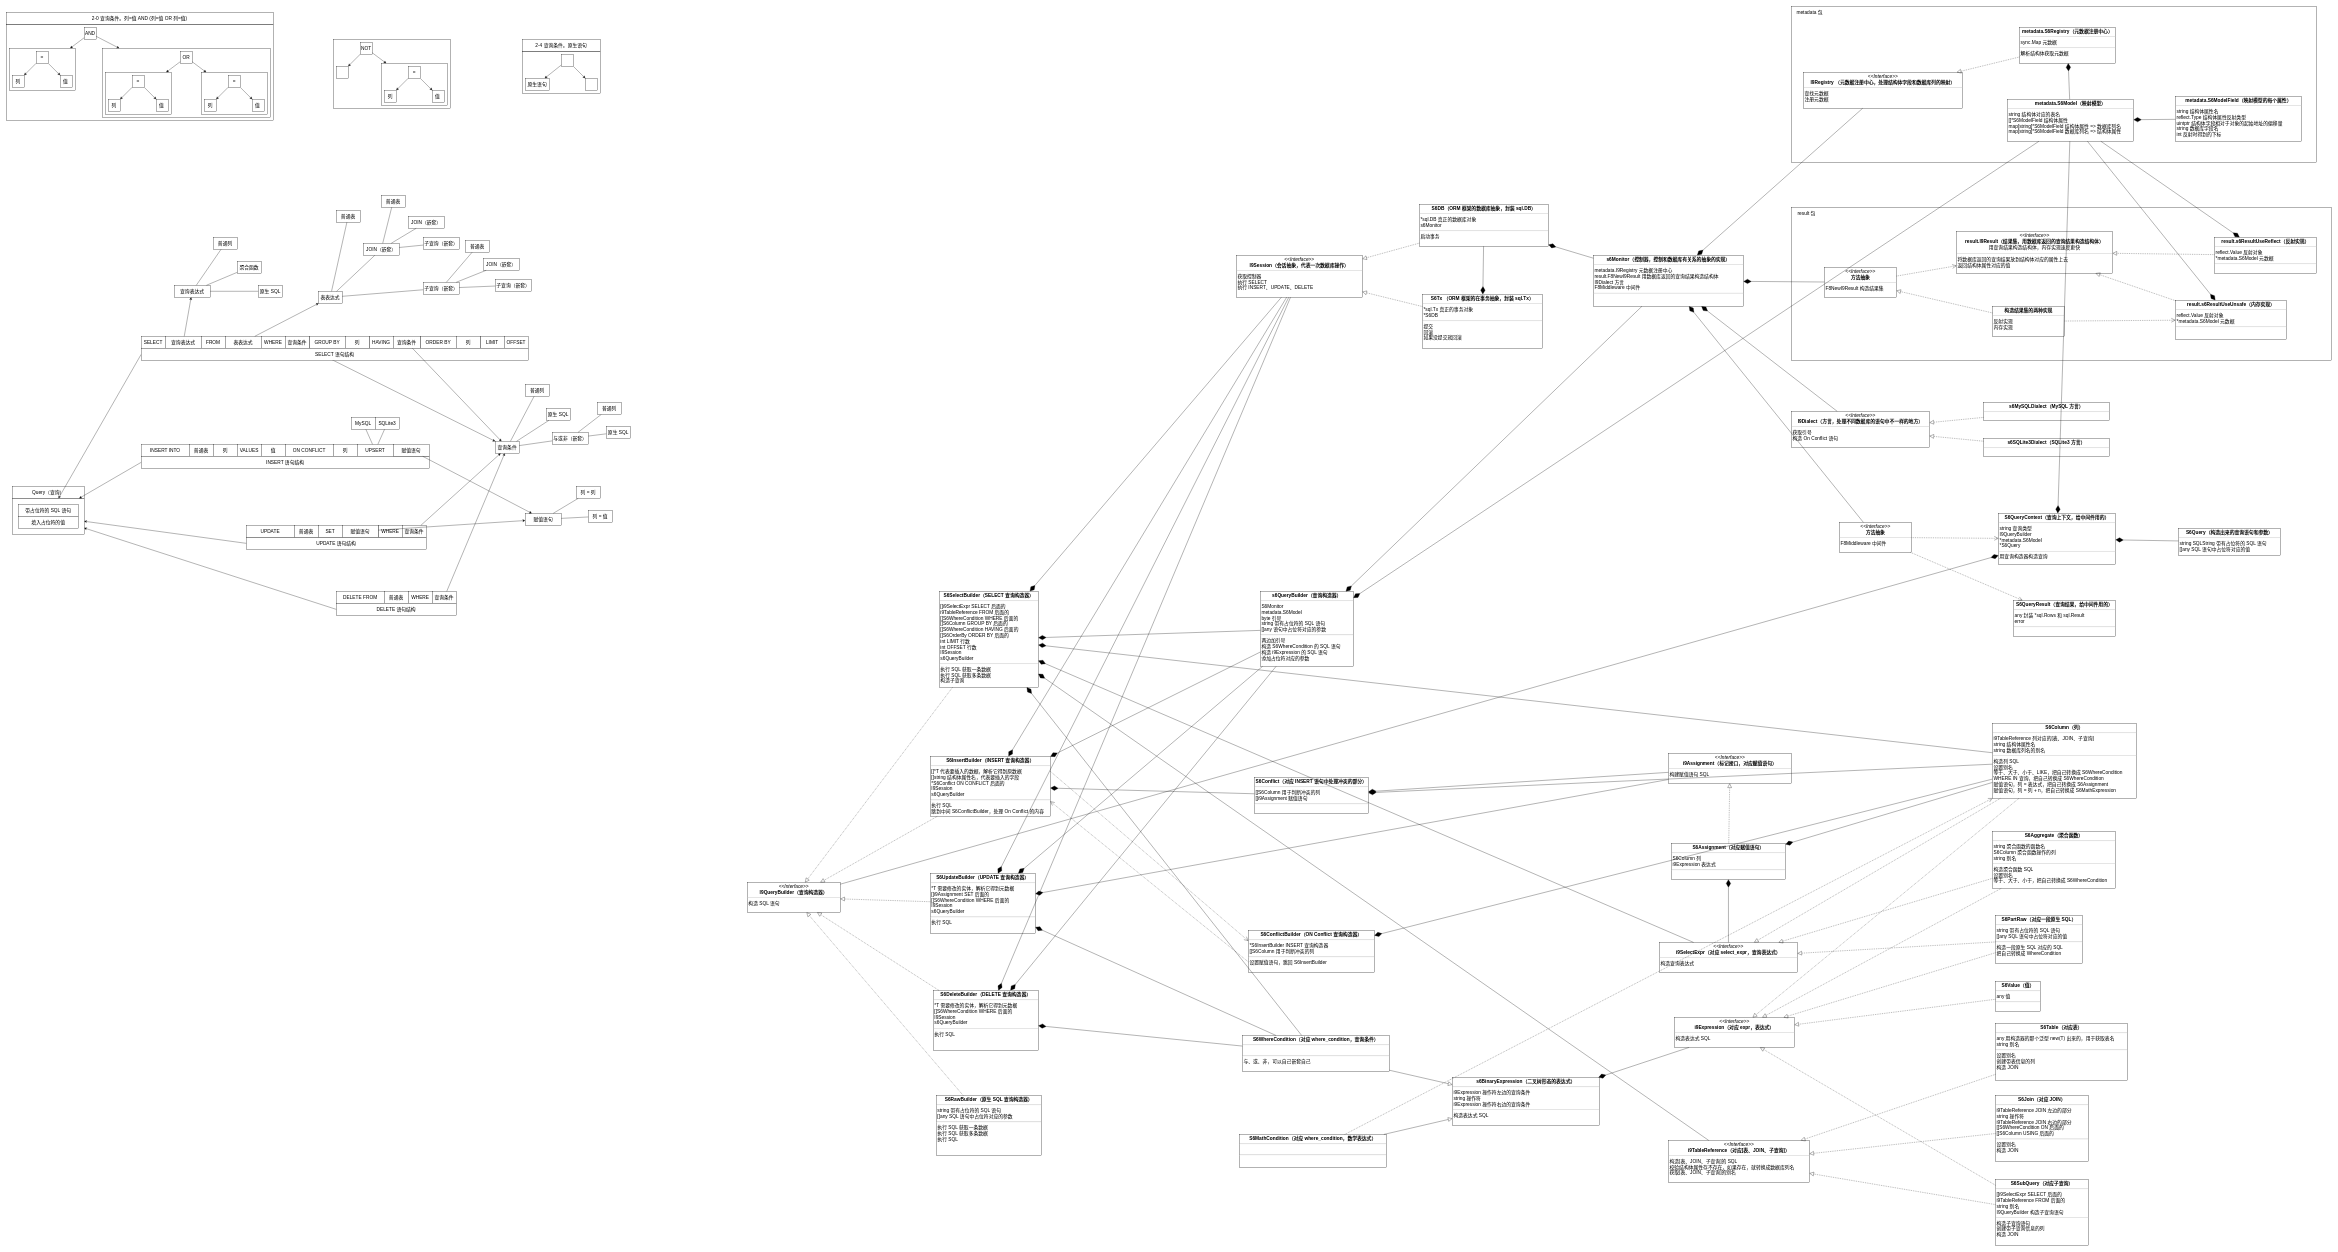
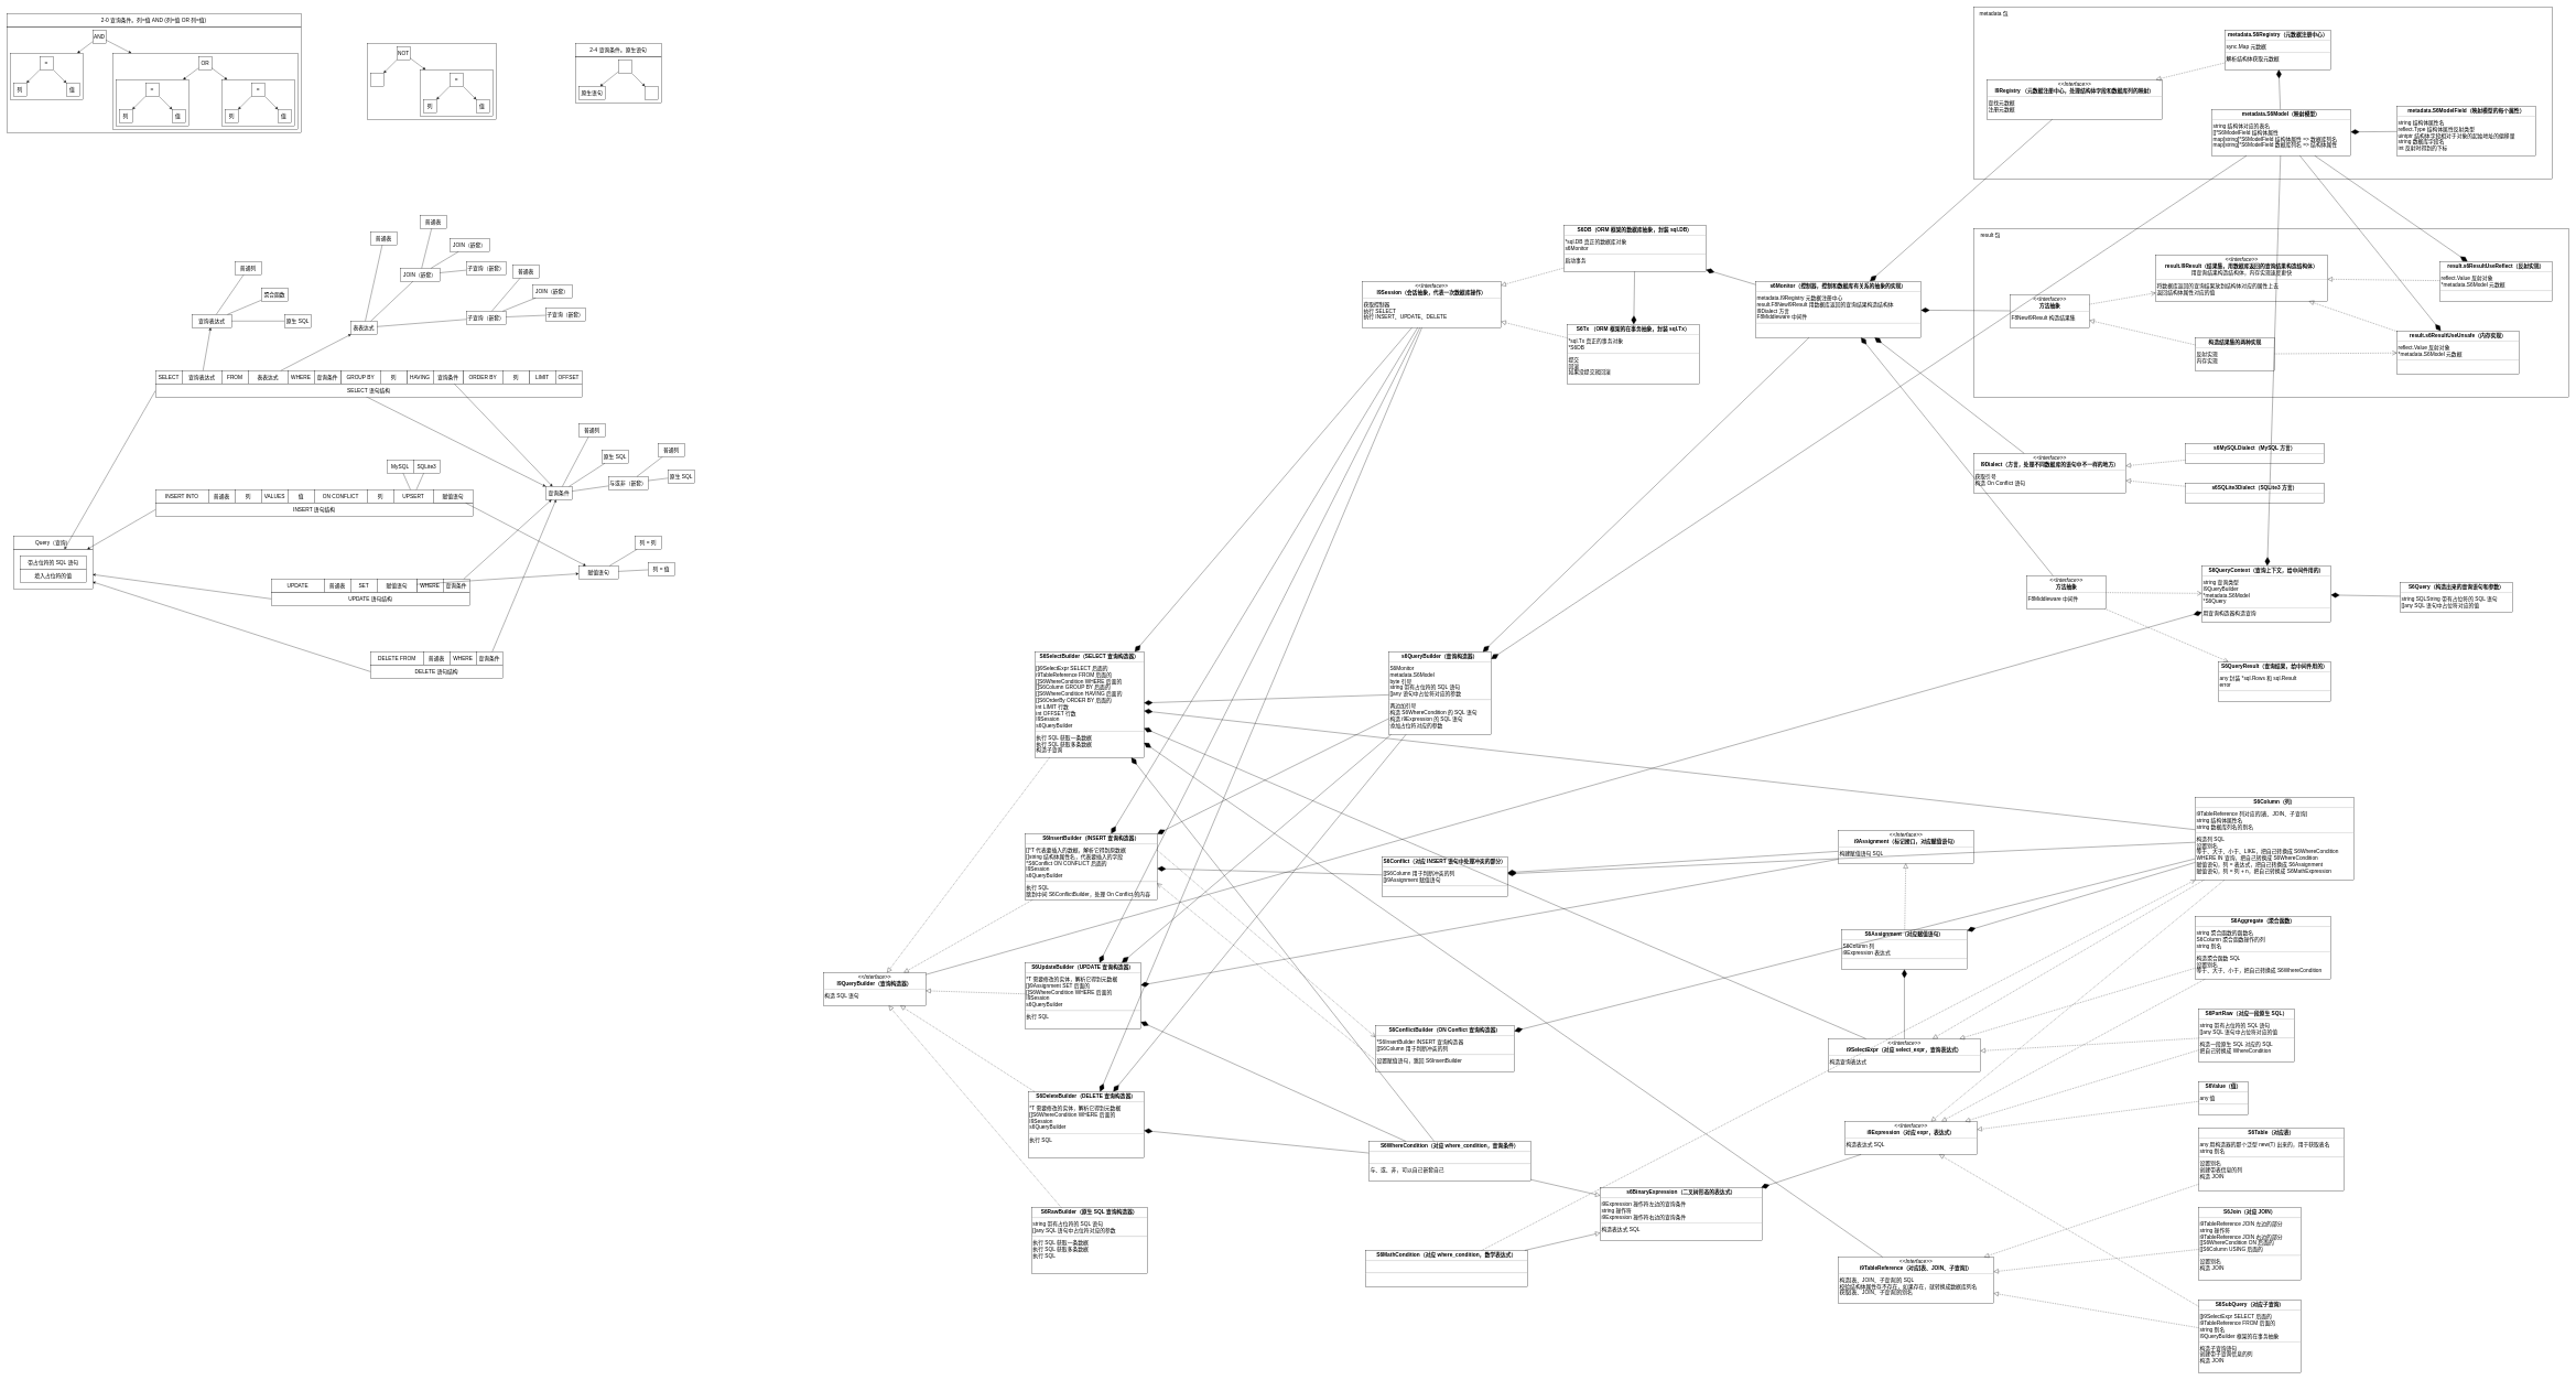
- <mxCell id="150" value="&lt;p style=&quot;margin: 4px 0px 0px ; text-align: center&quot;&gt;&lt;b&gt;S6SubQuery（对应子查询）&lt;/b&gt;&lt;br style=&quot;font-size: 16px&quot;&gt;&lt;/p&gt;&lt;hr style=&quot;font-size: 16px&quot;&gt;&lt;p style=&quot;margin: 0px 0px 0px 4px&quot;&gt;[]i9SelectExpr SELECT 后面的&lt;/p&gt;&lt;p style=&quot;margin: 0px 0px 0px 4px&quot;&gt;i9TableReference FROM 后面的&lt;/p&gt;&lt;p style=&quot;margin: 0px 0px 0px 4px&quot;&gt;string 别名&lt;/p&gt;&lt;p style=&quot;margin: 0px 0px 0px 4px&quot;&gt;I9QueryBuilder 构造子查询语句&lt;/p&gt;&lt;hr style=&quot;font-size: 16px&quot;&gt;&lt;p style=&quot;margin: 0px 0px 0px 4px&quot;&gt;构造子查询语句&lt;br&gt;&lt;/p&gt;&lt;p style=&quot;margin: 0px 0px 0px 4px&quot;&gt;创建带子查询信息的列&lt;/p&gt;&lt;p style=&quot;margin: 0px 0px 0px 4px ; font-size: 16px&quot;&gt;&lt;span&gt;构造 JOIN&lt;/span&gt;&lt;br&gt;&lt;/p&gt;" style="verticalAlign=top;align=left;overflow=fill;fontSize=16;fontFamily=Helvetica;html=1;fillColor=none;" vertex="1" parent="1"><mxGeometry x="6650" y="3930" width="310" height="220" as="geometry" /></mxCell>
+ <mxCell id="150" value="&lt;p style=&quot;margin: 4px 0px 0px ; text-align: center&quot;&gt;&lt;b&gt;S6SubQuery（对应子查询）&lt;/b&gt;&lt;br style=&quot;font-size: 16px&quot;&gt;&lt;/p&gt;&lt;hr style=&quot;font-size: 16px&quot;&gt;&lt;p style=&quot;margin: 0px 0px 0px 4px&quot;&gt;[]i9SelectExpr SELECT 后面的&lt;/p&gt;&lt;p style=&quot;margin: 0px 0px 0px 4px&quot;&gt;i9TableReference FROM 后面的&lt;/p&gt;&lt;p style=&quot;margin: 0px 0px 0px 4px&quot;&gt;string 别名&lt;/p&gt;&lt;p style=&quot;margin: 0px 0px 0px 4px&quot;&gt;I9QueryBuilder 框架的在事务抽象&lt;/p&gt;&lt;hr style=&quot;font-size: 16px&quot;&gt;&lt;p style=&quot;margin: 0px 0px 0px 4px&quot;&gt;构造子查询语句&lt;br&gt;&lt;/p&gt;&lt;p style=&quot;margin: 0px 0px 0px 4px&quot;&gt;创建带子查询信息的列&lt;/p&gt;&lt;p style=&quot;margin: 0px 0px 0px 4px ; font-size: 16px&quot;&gt;&lt;span&gt;构造 JOIN&lt;/span&gt;&lt;br&gt;&lt;/p&gt;" style="verticalAlign=top;align=left;overflow=fill;fontSize=16;fontFamily=Helvetica;html=1;fillColor=none;" vertex="1" parent="1"><mxGeometry x="6650" y="3930" width="310" height="220" as="geometry" /></mxCell>
